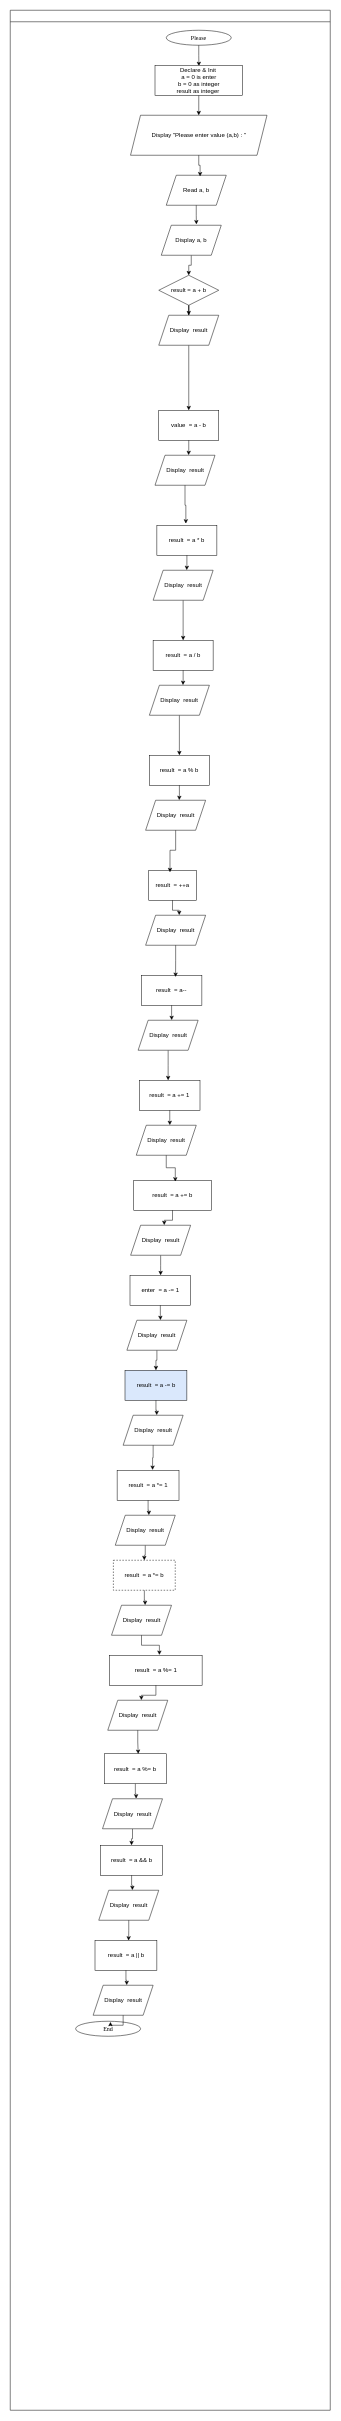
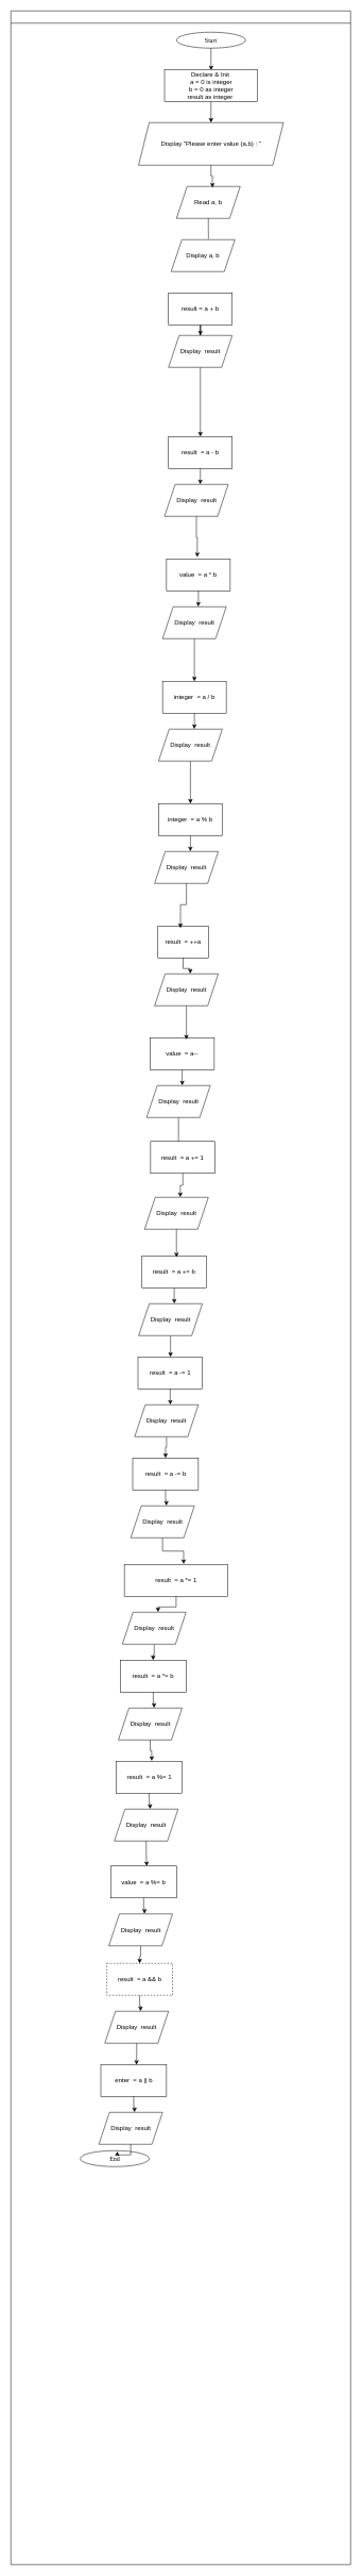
- <mxCell id="3" value="&lt;font data-font-src=&quot;https://fonts.googleapis.com/css?family=Sarabun&quot; face=&quot;Sarabun&quot;&gt;Please&lt;/font&gt;" style="ellipse;whiteSpace=wrap;html=1;" parent="2" vertex="1"><mxGeometry x="312" y="40" width="130" height="30" as="geometry" /></mxCell>
+ <mxCell id="3" value="&lt;font data-font-src=&quot;https://fonts.googleapis.com/css?family=Sarabun&quot; face=&quot;Sarabun&quot;&gt;Start&lt;/font&gt;" style="ellipse;whiteSpace=wrap;html=1;" parent="2" vertex="1"><mxGeometry x="312" y="40" width="130" height="30" as="geometry" /></mxCell>
- <mxCell id="6" value="Declare &amp;amp; Init&amp;nbsp;&lt;div&gt;a = 0 is enter&lt;/div&gt;&lt;div&gt;b = 0 as integer&lt;/div&gt;&lt;div&gt;result as integer&amp;nbsp;&lt;/div&gt;" style="rounded=0;whiteSpace=wrap;html=1;" vertex="1" parent="2"><mxGeometry x="289.5" y="110" width="175" height="60" as="geometry" /></mxCell>
+ <mxCell id="6" value="Declare &amp;amp; Init&amp;nbsp;&lt;div&gt;a = 0 is integer&lt;/div&gt;&lt;div&gt;b = 0 as integer&lt;/div&gt;&lt;div&gt;result as integer&amp;nbsp;&lt;/div&gt;" style="rounded=0;whiteSpace=wrap;html=1;" vertex="1" parent="2"><mxGeometry x="289.5" y="110" width="175" height="60" as="geometry" /></mxCell>
- <mxCell id="72" style="edgeStyle=orthogonalEdgeStyle;rounded=0;orthogonalLoop=1;jettySize=auto;html=1;entryX=0.586;entryY=-0.028;entryDx=0;entryDy=0;entryPerimeter=0;" edge="1" parent="2" source="8" target="12"><mxGeometry relative="1" as="geometry" /></mxCell>
+ <mxCell id="72" style="edgeStyle=orthogonalEdgeStyle;rounded=0;orthogonalLoop=1;jettySize=auto;html=1;entryX=0.586;entryY=-0.028;entryDx=0;entryDy=0;entryPerimeter=0;endArrow=none;" edge="1" parent="2" source="8" target="12"><mxGeometry relative="1" as="geometry" /></mxCell>
- <mxCell id="11" value="" style="edgeStyle=orthogonalEdgeStyle;rounded=0;orthogonalLoop=1;jettySize=auto;html=1;" edge="1" parent="2" source="12" target="10"><mxGeometry relative="1" as="geometry" /></mxCell>
- <mxCell id="10" value="result = a + b" style="rhombus;whiteSpace=wrap;html=1;" vertex="1" parent="2"><mxGeometry x="297" y="530" width="120" height="60" as="geometry" /></mxCell>
+ <mxCell id="10" value="result = a + b" style="rounded=0;whiteSpace=wrap;html=1;" vertex="1" parent="2"><mxGeometry x="297" y="530" width="120" height="60" as="geometry" /></mxCell>
- <mxCell id="15" value="value&amp;nbsp; = a - b" style="rounded=0;whiteSpace=wrap;html=1;" vertex="1" parent="2"><mxGeometry x="297" y="800" width="120" height="60" as="geometry" /></mxCell>
+ <mxCell id="15" value="result&amp;nbsp; = a - b" style="rounded=0;whiteSpace=wrap;html=1;" vertex="1" parent="2"><mxGeometry x="297" y="800" width="120" height="60" as="geometry" /></mxCell>
- <mxCell id="18" value="result&amp;nbsp; = a * b" style="rounded=0;whiteSpace=wrap;html=1;" vertex="1" parent="2"><mxGeometry x="293.25" y="1030" width="120" height="60" as="geometry" /></mxCell>
+ <mxCell id="18" value="value&amp;nbsp; = a * b" style="rounded=0;whiteSpace=wrap;html=1;" vertex="1" parent="2"><mxGeometry x="293.25" y="1030" width="120" height="60" as="geometry" /></mxCell>
- <mxCell id="22" value="result&amp;nbsp; = a / b" style="rounded=0;whiteSpace=wrap;html=1;" vertex="1" parent="2"><mxGeometry x="285.75" y="1260" width="120" height="60" as="geometry" /></mxCell>
+ <mxCell id="22" value="integer&amp;nbsp; = a / b" style="rounded=0;whiteSpace=wrap;html=1;" vertex="1" parent="2"><mxGeometry x="285.75" y="1260" width="120" height="60" as="geometry" /></mxCell>
- <mxCell id="26" value="result&amp;nbsp; = a %&amp;nbsp;b" style="rounded=0;whiteSpace=wrap;html=1;" vertex="1" parent="2"><mxGeometry x="278.25" y="1490" width="120" height="60" as="geometry" /></mxCell>
+ <mxCell id="26" value="integer&amp;nbsp; = a %&amp;nbsp;b" style="rounded=0;whiteSpace=wrap;html=1;" vertex="1" parent="2"><mxGeometry x="278.25" y="1490" width="120" height="60" as="geometry" /></mxCell>
- <mxCell id="32" value="result&amp;nbsp; = a--" style="rounded=0;whiteSpace=wrap;html=1;" vertex="1" parent="2"><mxGeometry x="262" y="1930" width="121.25" height="60" as="geometry" /></mxCell>
+ <mxCell id="32" value="value&amp;nbsp; = a--" style="rounded=0;whiteSpace=wrap;html=1;" vertex="1" parent="2"><mxGeometry x="262" y="1930" width="121.25" height="60" as="geometry" /></mxCell>
- <mxCell id="36" value="result&amp;nbsp; = a += 1" style="rounded=0;whiteSpace=wrap;html=1;" vertex="1" parent="2"><mxGeometry x="258.25" y="2140" width="121.25" height="60" as="geometry" /></mxCell>
+ <mxCell id="36" value="result&amp;nbsp; = a += 1" style="rounded=0;whiteSpace=wrap;html=1;" vertex="1" parent="2"><mxGeometry x="263.25" y="2125" width="121.25" height="60" as="geometry" /></mxCell>
- <mxCell id="39" value="result&amp;nbsp; = a += b" style="rounded=0;whiteSpace=wrap;html=1;" vertex="1" parent="2"><mxGeometry x="247" y="2340" width="155" height="60" as="geometry" /></mxCell>
+ <mxCell id="39" value="result&amp;nbsp; = a += b" style="rounded=0;whiteSpace=wrap;html=1;" vertex="1" parent="2"><mxGeometry x="247" y="2340" width="121.25" height="60" as="geometry" /></mxCell>
- <mxCell id="43" value="enter&amp;nbsp; = a -= 1" style="rounded=0;whiteSpace=wrap;html=1;" vertex="1" parent="2"><mxGeometry x="239.5" y="2530" width="121.25" height="60" as="geometry" /></mxCell>
+ <mxCell id="43" value="result&amp;nbsp; = a -= 1" style="rounded=0;whiteSpace=wrap;html=1;" vertex="1" parent="2"><mxGeometry x="239.5" y="2530" width="121.25" height="60" as="geometry" /></mxCell>
- <mxCell id="47" value="result&amp;nbsp; = a -= b" style="rounded=0;whiteSpace=wrap;html=1;fillColor=#dae8fc;" vertex="1" parent="2"><mxGeometry x="229.5" y="2720" width="123.75" height="60" as="geometry" /></mxCell>
+ <mxCell id="47" value="result&amp;nbsp; = a -= b" style="rounded=0;whiteSpace=wrap;html=1;" vertex="1" parent="2"><mxGeometry x="229.5" y="2720" width="123.75" height="60" as="geometry" /></mxCell>
- <mxCell id="50" value="result&amp;nbsp; = a *= 1" style="rounded=0;whiteSpace=wrap;html=1;" vertex="1" parent="2"><mxGeometry x="213.75" y="2920" width="123.75" height="60" as="geometry" /></mxCell>
+ <mxCell id="50" value="result&amp;nbsp; = a *= 1" style="rounded=0;whiteSpace=wrap;html=1;" vertex="1" parent="2"><mxGeometry x="213.75" y="2920" width="195" height="60" as="geometry" /></mxCell>
- <mxCell id="54" value="result&amp;nbsp; = a *= b" style="rounded=0;whiteSpace=wrap;html=1;dashed=1;" vertex="1" parent="2"><mxGeometry x="206.25" y="3100" width="123.75" height="60" as="geometry" /></mxCell>
+ <mxCell id="54" value="result&amp;nbsp; = a *= b" style="rounded=0;whiteSpace=wrap;html=1;" vertex="1" parent="2"><mxGeometry x="206.25" y="3100" width="123.75" height="60" as="geometry" /></mxCell>
- <mxCell id="57" value="result&amp;nbsp; = a %= 1" style="rounded=0;whiteSpace=wrap;html=1;" vertex="1" parent="2"><mxGeometry x="198.75" y="3290" width="185" height="60" as="geometry" /></mxCell>
+ <mxCell id="57" value="result&amp;nbsp; = a %= 1" style="rounded=0;whiteSpace=wrap;html=1;" vertex="1" parent="2"><mxGeometry x="198.75" y="3290" width="123.75" height="60" as="geometry" /></mxCell>
- <mxCell id="60" value="result&amp;nbsp; = a %= b" style="rounded=0;whiteSpace=wrap;html=1;" vertex="1" parent="2"><mxGeometry x="188.25" y="3487" width="123.75" height="60" as="geometry" /></mxCell>
+ <mxCell id="60" value="value&amp;nbsp; = a %= b" style="rounded=0;whiteSpace=wrap;html=1;" vertex="1" parent="2"><mxGeometry x="188.25" y="3487" width="123.75" height="60" as="geometry" /></mxCell>
- <mxCell id="64" value="result&amp;nbsp; = a &amp;amp;&amp;amp; b" style="rounded=0;whiteSpace=wrap;html=1;" vertex="1" parent="2"><mxGeometry x="180.75" y="3670" width="123.75" height="60" as="geometry" /></mxCell>
+ <mxCell id="64" value="result&amp;nbsp; = a &amp;amp;&amp;amp; b" style="rounded=0;whiteSpace=wrap;html=1;dashed=1;" vertex="1" parent="2"><mxGeometry x="180.75" y="3670" width="123.75" height="60" as="geometry" /></mxCell>
- <mxCell id="67" value="result&amp;nbsp; = a ||&lt;span style=&quot;background-color: initial;&quot;&gt;&amp;nbsp;b&lt;/span&gt;" style="rounded=0;whiteSpace=wrap;html=1;" vertex="1" parent="2"><mxGeometry x="169.5" y="3860" width="123.75" height="60" as="geometry" /></mxCell>
+ <mxCell id="67" value="enter&amp;nbsp; = a ||&lt;span style=&quot;background-color: initial;&quot;&gt;&amp;nbsp;b&lt;/span&gt;" style="rounded=0;whiteSpace=wrap;html=1;" vertex="1" parent="2"><mxGeometry x="169.5" y="3860" width="123.75" height="60" as="geometry" /></mxCell>
